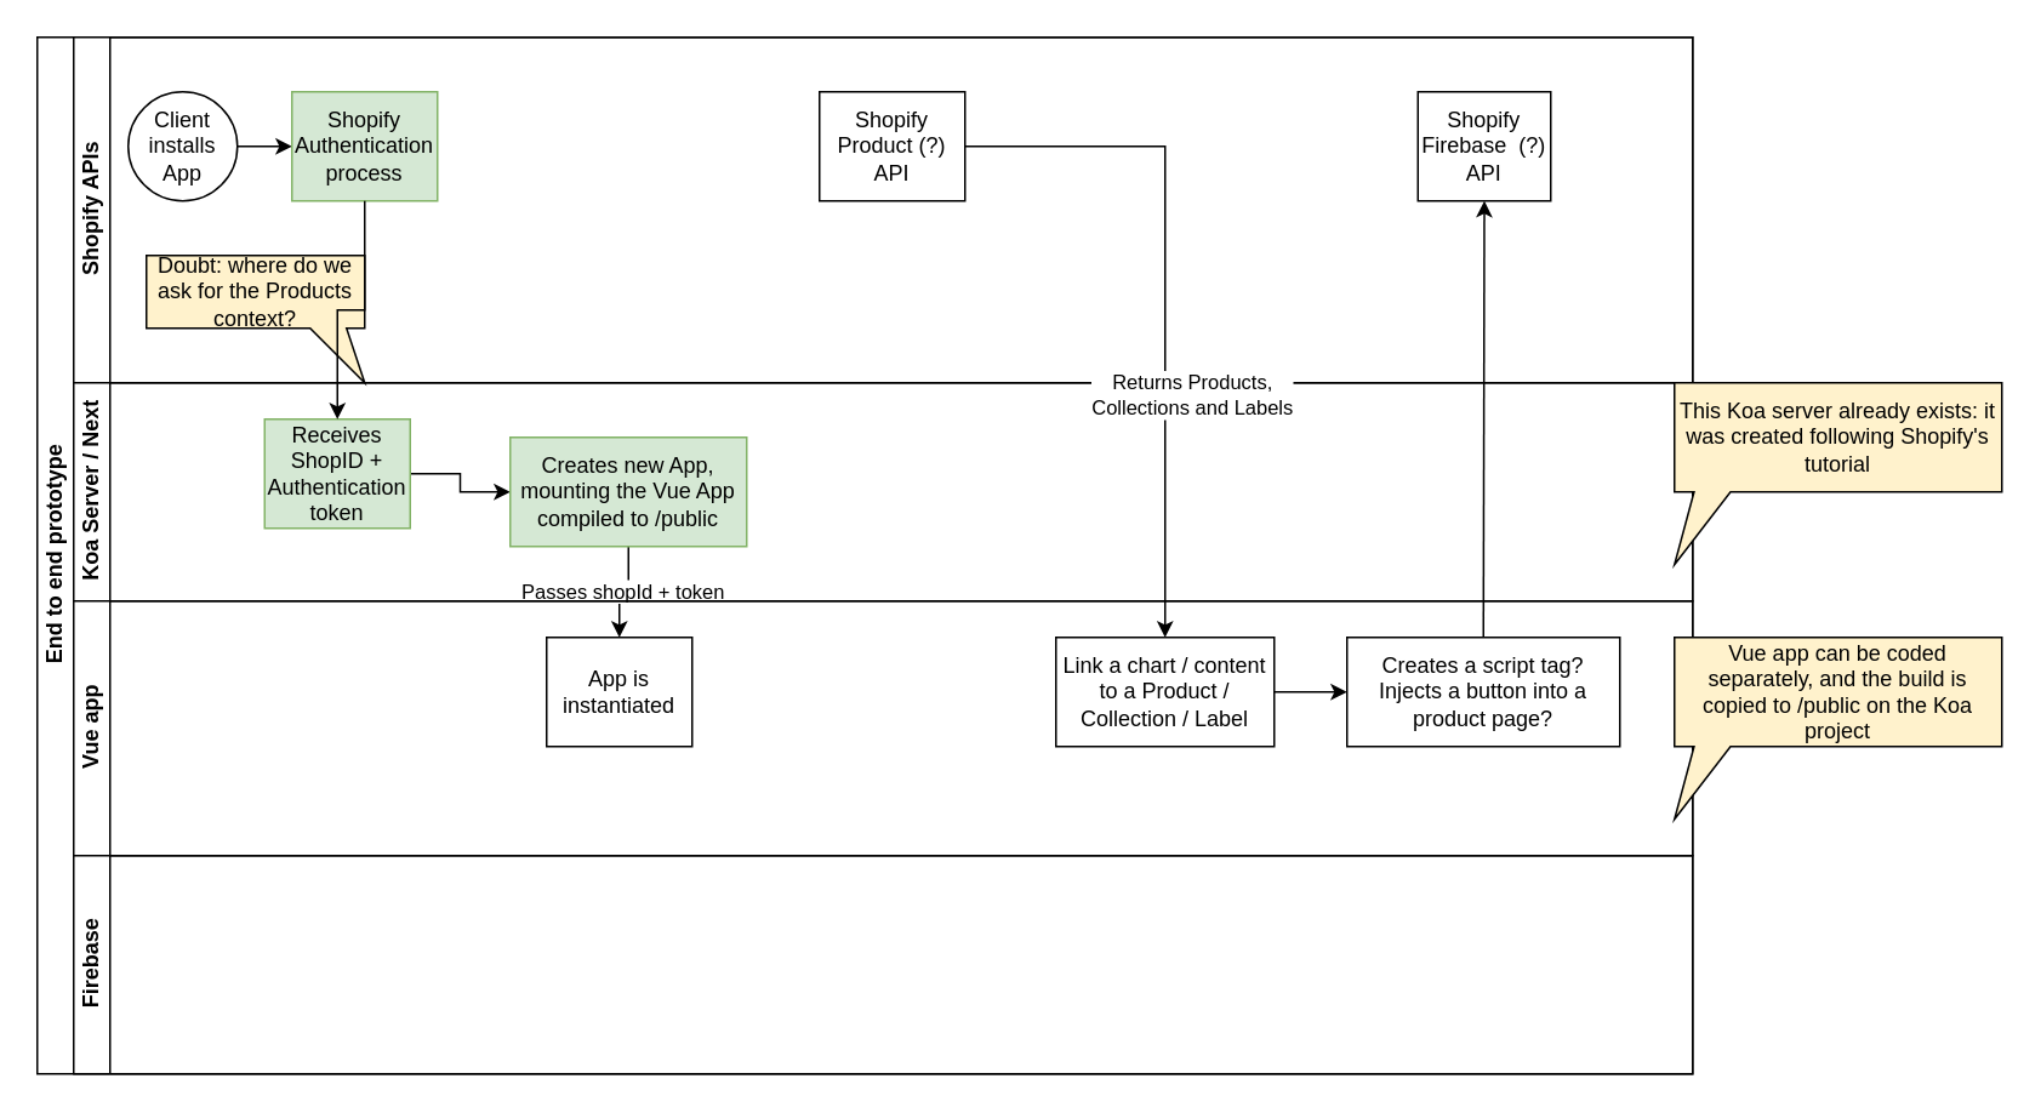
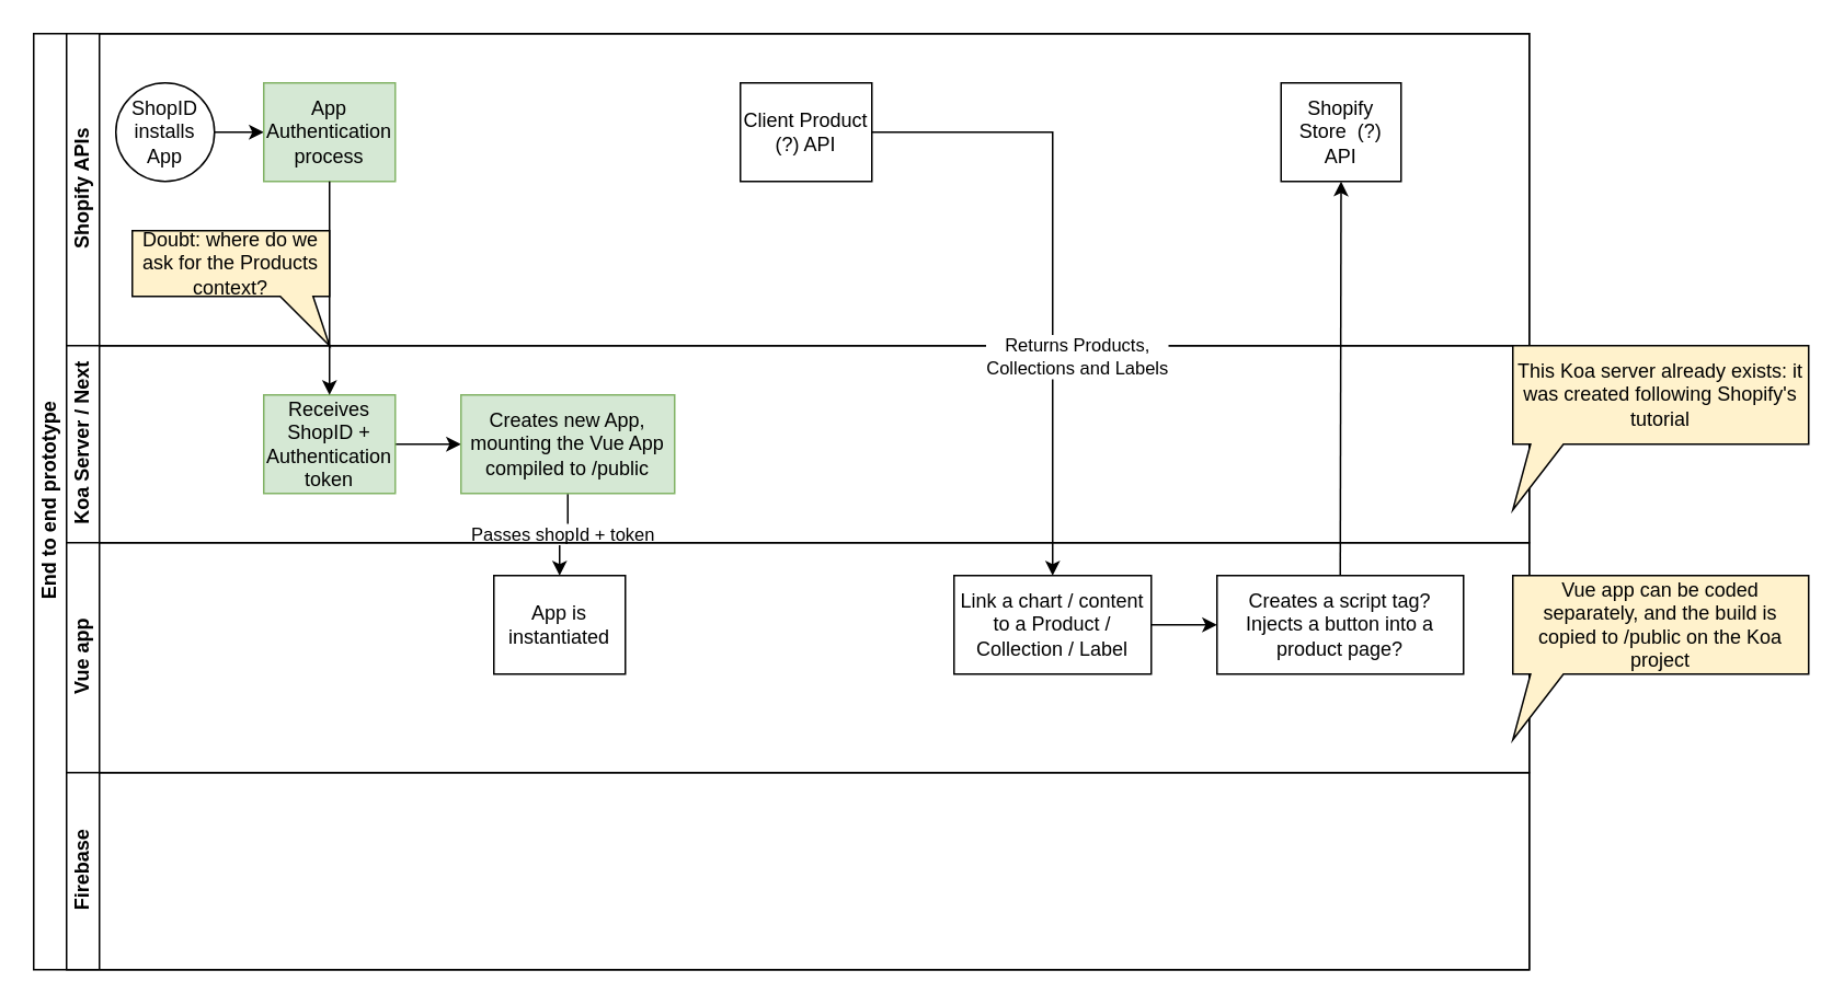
- <mxCell id="6" value="Client installs App" style="ellipse;whiteSpace=wrap;html=1;" parent="4" vertex="1"><mxGeometry x="30" y="30" width="60" height="60" as="geometry" /></mxCell>
+ <mxCell id="6" value="ShopID installs App" style="ellipse;whiteSpace=wrap;html=1;" parent="4" vertex="1"><mxGeometry x="30" y="30" width="60" height="60" as="geometry" /></mxCell>
- <mxCell id="7" value="Shopify Authentication process" style="rounded=0;whiteSpace=wrap;html=1;fontFamily=Helvetica;fontSize=12;align=center;fillColor=#d5e8d4;strokeColor=#82b366;" parent="4" vertex="1"><mxGeometry x="120" y="30" width="80" height="60" as="geometry" /></mxCell>
+ <mxCell id="7" value="App Authentication process" style="rounded=0;whiteSpace=wrap;html=1;fontFamily=Helvetica;fontSize=12;align=center;fillColor=#d5e8d4;strokeColor=#82b366;" parent="4" vertex="1"><mxGeometry x="120" y="30" width="80" height="60" as="geometry" /></mxCell>
- <mxCell id="8" value="Shopify Product (?) API" style="rounded=0;whiteSpace=wrap;html=1;fontFamily=Helvetica;fontSize=12;fontColor=#000000;align=center;" parent="4" vertex="1"><mxGeometry x="410" y="30" width="80" height="60" as="geometry" /></mxCell>
+ <mxCell id="8" value="Client Product (?) API" style="rounded=0;whiteSpace=wrap;html=1;fontFamily=Helvetica;fontSize=12;fontColor=#000000;align=center;" parent="4" vertex="1"><mxGeometry x="410" y="30" width="80" height="60" as="geometry" /></mxCell>
- <mxCell id="10" value="Shopify Firebase&amp;nbsp; (?) API" style="rounded=0;whiteSpace=wrap;html=1;fontFamily=Helvetica;fontSize=12;fontColor=#000000;align=center;" parent="4" vertex="1"><mxGeometry x="739" y="30" width="73" height="60" as="geometry" /></mxCell>
+ <mxCell id="10" value="Shopify Store&amp;nbsp; (?) API" style="rounded=0;whiteSpace=wrap;html=1;fontFamily=Helvetica;fontSize=12;fontColor=#000000;align=center;" parent="4" vertex="1"><mxGeometry x="739" y="30" width="73" height="60" as="geometry" /></mxCell>
- <mxCell id="13" value="Receives ShopID + Authentication token" style="rounded=0;whiteSpace=wrap;html=1;fontFamily=Helvetica;fontSize=12;align=center;fillColor=#d5e8d4;strokeColor=#82b366;" parent="11" vertex="1"><mxGeometry x="105" y="20" width="80" height="60" as="geometry" /></mxCell>
+ <mxCell id="13" value="Receives ShopID + Authentication token" style="rounded=0;whiteSpace=wrap;html=1;fontFamily=Helvetica;fontSize=12;align=center;fillColor=#d5e8d4;strokeColor=#82b366;" parent="11" vertex="1"><mxGeometry x="120" y="30" width="80" height="60" as="geometry" /></mxCell>
